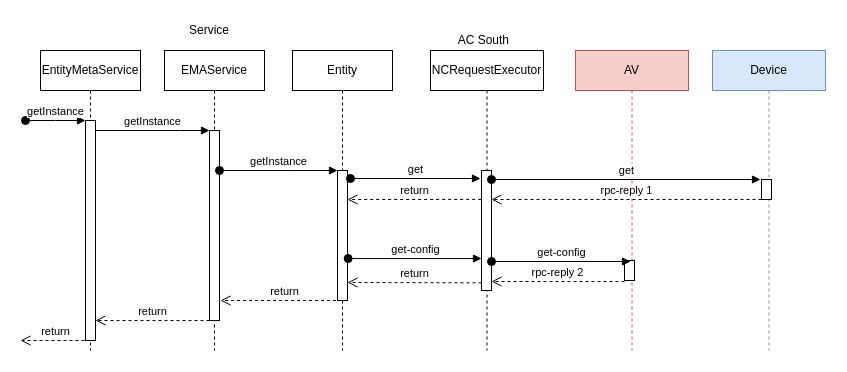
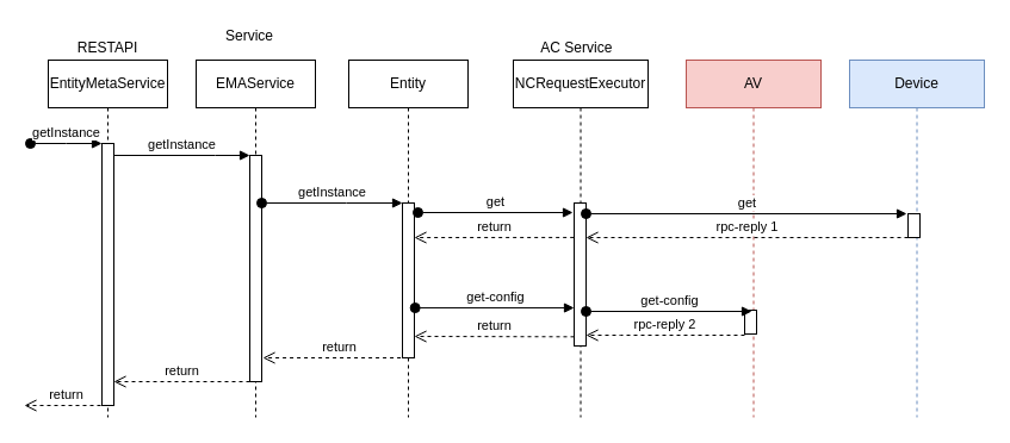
+ <mxCell id="9" value="RESTAPI" style="text;html=1;whiteSpace=wrap;strokeColor=none;fillColor=none;align=center;verticalAlign=middle;rounded=0;" vertex="1" parent="1"><mxGeometry x="60" y="30" width="60" height="20" as="geometry" /></mxCell>
- <mxCell id="29" value="AC South&amp;nbsp;" style="text;html=1;whiteSpace=wrap;strokeColor=none;fillColor=none;align=center;verticalAlign=middle;rounded=0;" vertex="1" parent="1"><mxGeometry x="425" y="30" width="120" height="20" as="geometry" /></mxCell>
+ <mxCell id="29" value="AC Service&amp;nbsp;" style="text;html=1;whiteSpace=wrap;strokeColor=none;fillColor=none;align=center;verticalAlign=middle;rounded=0;" vertex="1" parent="1"><mxGeometry x="425" y="30" width="120" height="20" as="geometry" /></mxCell>
